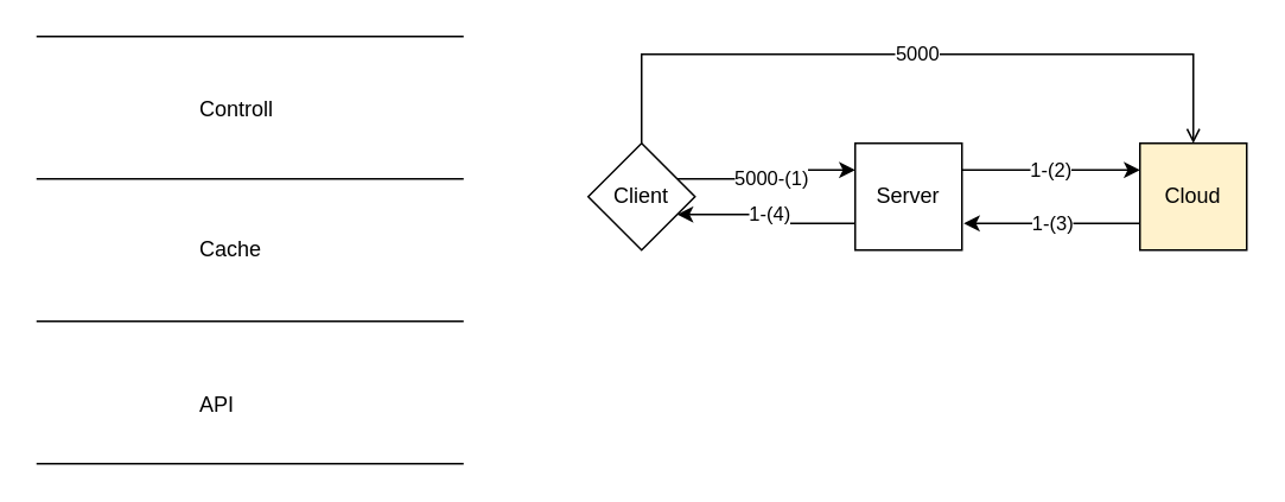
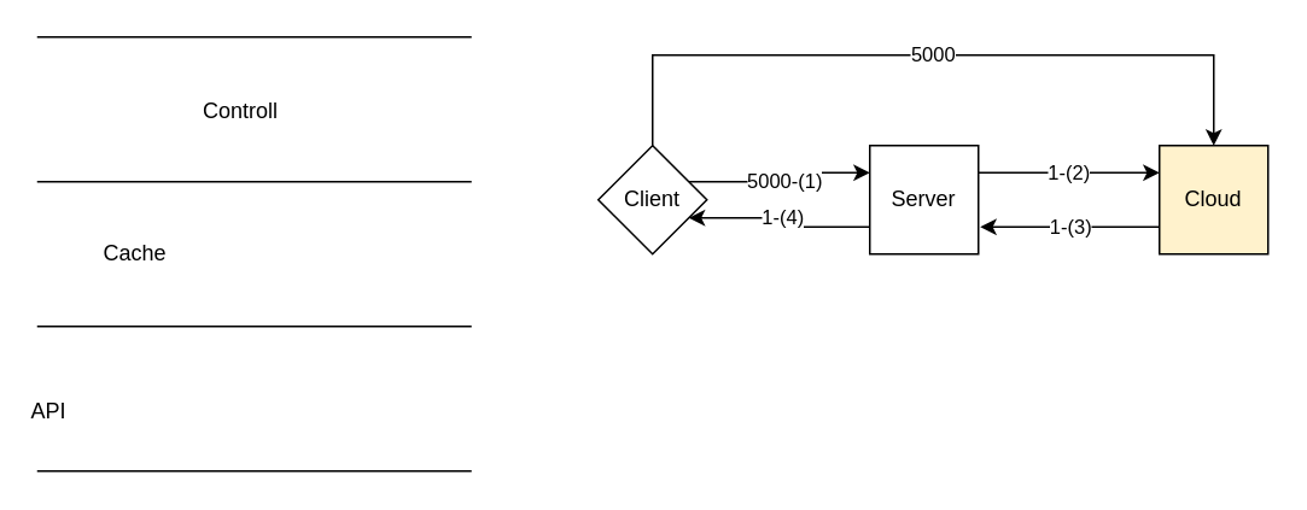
- <mxCell id="9" value="5000" style="edgeStyle=orthogonalEdgeStyle;rounded=0;orthogonalLoop=1;jettySize=auto;html=1;exitX=0.5;exitY=0;exitDx=0;exitDy=0;entryX=0.5;entryY=0;entryDx=0;entryDy=0;endArrow=open;" edge="1" parent="1" source="11" target="16"><mxGeometry relative="1" as="geometry"><Array as="points"><mxPoint x="360" y="30" /><mxPoint x="670" y="30" /></Array></mxGeometry></mxCell>
+ <mxCell id="9" value="5000" style="edgeStyle=orthogonalEdgeStyle;rounded=0;orthogonalLoop=1;jettySize=auto;html=1;exitX=0.5;exitY=0;exitDx=0;exitDy=0;entryX=0.5;entryY=0;entryDx=0;entryDy=0;" edge="1" parent="1" source="11" target="16"><mxGeometry relative="1" as="geometry"><Array as="points"><mxPoint x="360" y="30" /><mxPoint x="670" y="30" /></Array></mxGeometry></mxCell>
- <mxCell id="7" value="Cache" style="text;html=1;resizable=0;points=[];autosize=1;align=left;verticalAlign=top;spacingTop=-4;" vertex="1" parent="1"><mxGeometry x="110" y="130" width="50" height="20" as="geometry" /></mxCell>
+ <mxCell id="7" value="Cache" style="text;html=1;resizable=0;points=[];autosize=1;align=left;verticalAlign=top;spacingTop=-4;" vertex="1" parent="1"><mxGeometry x="55" y="130" width="50" height="20" as="geometry" /></mxCell>
- <mxCell id="8" value="API" style="text;html=1;resizable=0;points=[];autosize=1;align=left;verticalAlign=top;spacingTop=-4;" vertex="1" parent="1"><mxGeometry x="110" y="217" width="30" height="20" as="geometry" /></mxCell>
+ <mxCell id="8" value="API" style="text;html=1;resizable=0;points=[];autosize=1;align=left;verticalAlign=top;spacingTop=-4;" vertex="1" parent="1"><mxGeometry x="15" y="217" width="30" height="20" as="geometry" /></mxCell>
